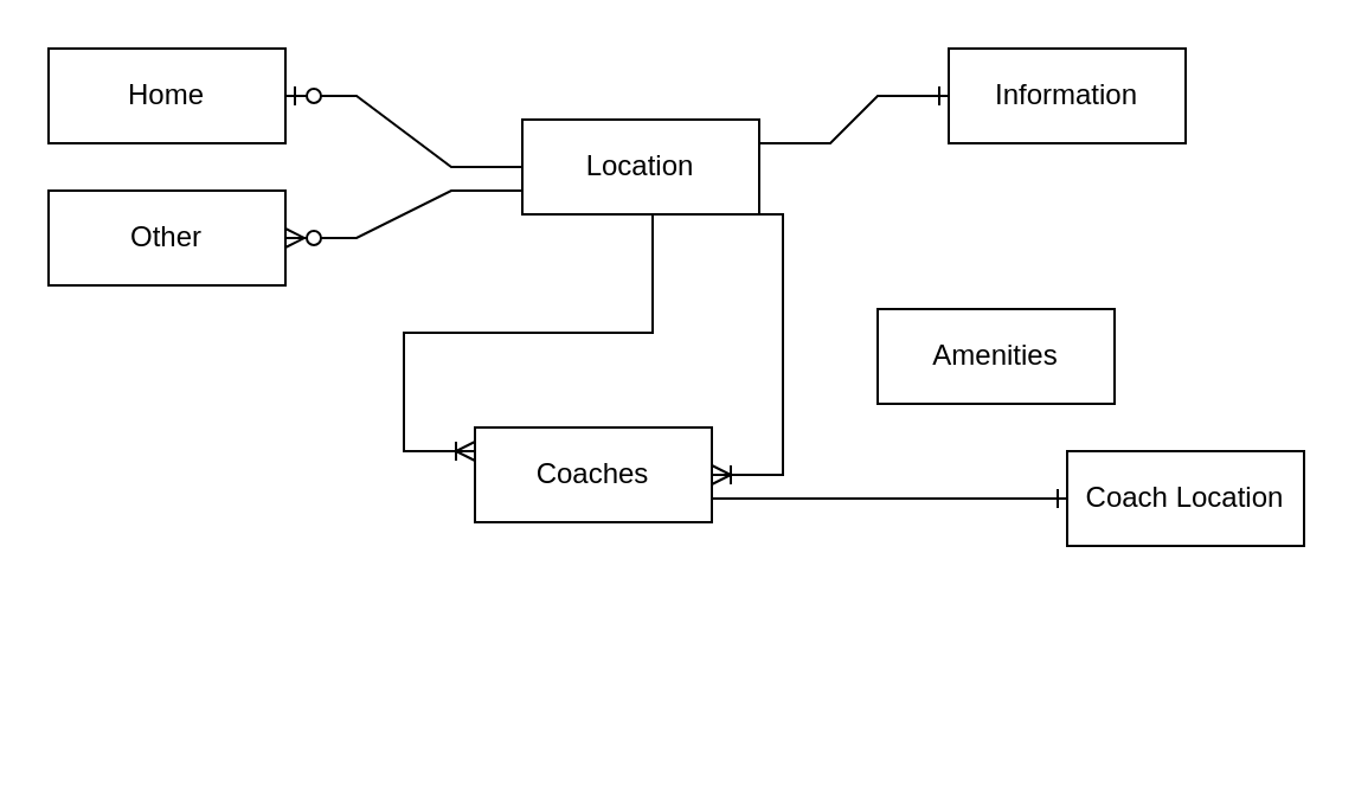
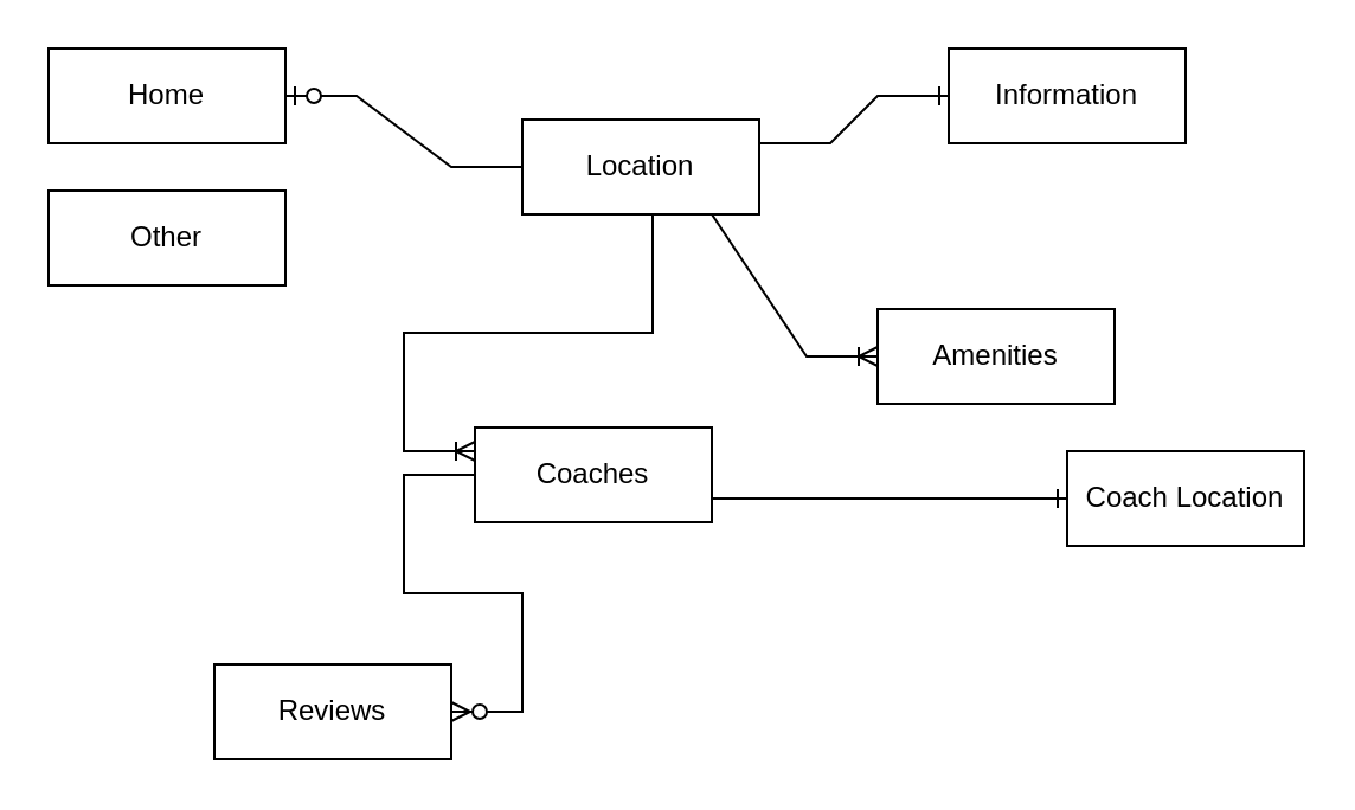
- <mxCell id="6" value="" style="edgeStyle=entityRelationEdgeStyle;fontSize=12;html=1;endArrow=ERzeroToMany;endFill=1;rounded=0;exitX=0;exitY=0.75;exitDx=0;exitDy=0;entryX=1;entryY=0.5;entryDx=0;entryDy=0;" edge="1" parent="1" source="2" target="4"><mxGeometry width="100" height="100" relative="1" as="geometry"><mxPoint x="230" y="340" as="sourcePoint" /><mxPoint x="330" y="240" as="targetPoint" /></mxGeometry></mxCell>
- <mxCell id="10" value="" style="edgeStyle=entityRelationEdgeStyle;fontSize=12;html=1;endArrow=ERoneToMany;rounded=0;exitX=0.5;exitY=1;exitDx=0;exitDy=0;" edge="1" parent="1" source="2" target="11"><mxGeometry width="100" height="100" relative="1" as="geometry"><mxPoint x="230" y="340" as="sourcePoint" /><mxPoint x="330" y="240" as="targetPoint" /></mxGeometry></mxCell>
+ <mxCell id="10" value="" style="edgeStyle=entityRelationEdgeStyle;fontSize=12;html=1;endArrow=ERoneToMany;rounded=0;entryX=0;entryY=0.5;entryDx=0;entryDy=0;exitX=0.5;exitY=1;exitDx=0;exitDy=0;" edge="1" parent="1" source="2" target="9"><mxGeometry width="100" height="100" relative="1" as="geometry"><mxPoint x="230" y="340" as="sourcePoint" /><mxPoint x="330" y="240" as="targetPoint" /></mxGeometry></mxCell>
+ <mxCell id="16" value="" style="edgeStyle=entityRelationEdgeStyle;fontSize=12;html=1;endArrow=ERzeroToMany;endFill=1;rounded=0;entryX=1;entryY=0.5;entryDx=0;entryDy=0;exitX=0;exitY=0.5;exitDx=0;exitDy=0;" edge="1" parent="1" source="11" target="15"><mxGeometry width="100" height="100" relative="1" as="geometry"><mxPoint x="230" y="340" as="sourcePoint" /><mxPoint x="330" y="240" as="targetPoint" /></mxGeometry></mxCell>
+ <mxCell id="15" value="Reviews" style="whiteSpace=wrap;html=1;align=center;" vertex="1" parent="1"><mxGeometry x="90" y="280" width="100" height="40" as="geometry" /></mxCell>
